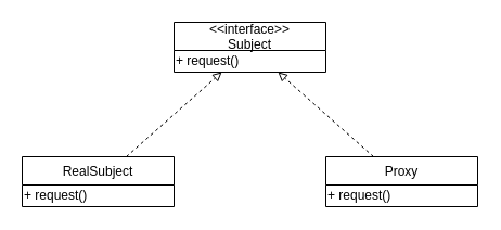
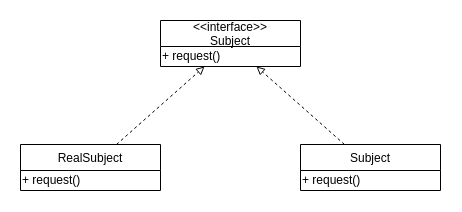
- <mxCell id="8" value="Proxy" style="swimlane;fontStyle=0;childLayout=stackLayout;horizontal=1;startSize=26;fillColor=none;horizontalStack=0;resizeParent=1;resizeParentMax=0;resizeLast=0;collapsible=1;marginBottom=0;" vertex="1" parent="1"><mxGeometry x="300" y="144" width="140" height="46" as="geometry" /></mxCell>
+ <mxCell id="8" value="Subject" style="swimlane;fontStyle=0;childLayout=stackLayout;horizontal=1;startSize=26;fillColor=none;horizontalStack=0;resizeParent=1;resizeParentMax=0;resizeLast=0;collapsible=1;marginBottom=0;" vertex="1" parent="1"><mxGeometry x="300" y="144" width="140" height="46" as="geometry" /></mxCell>
